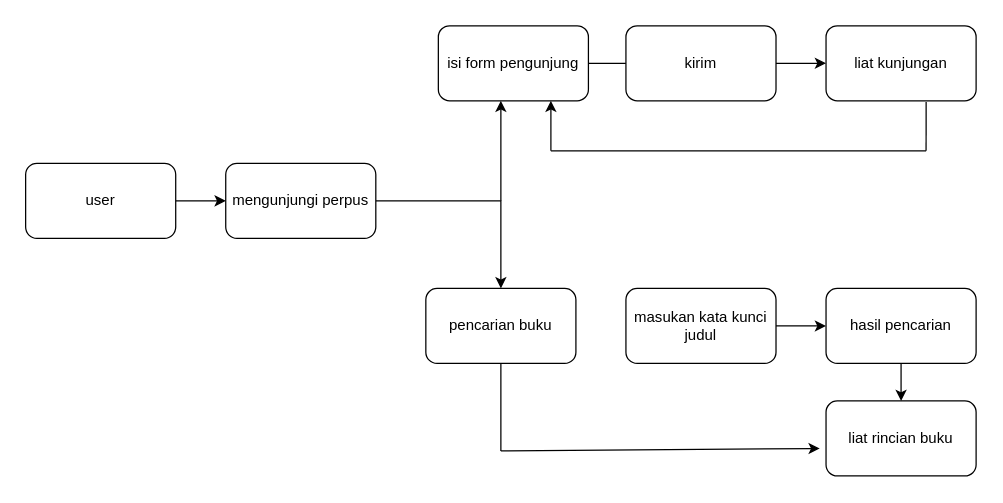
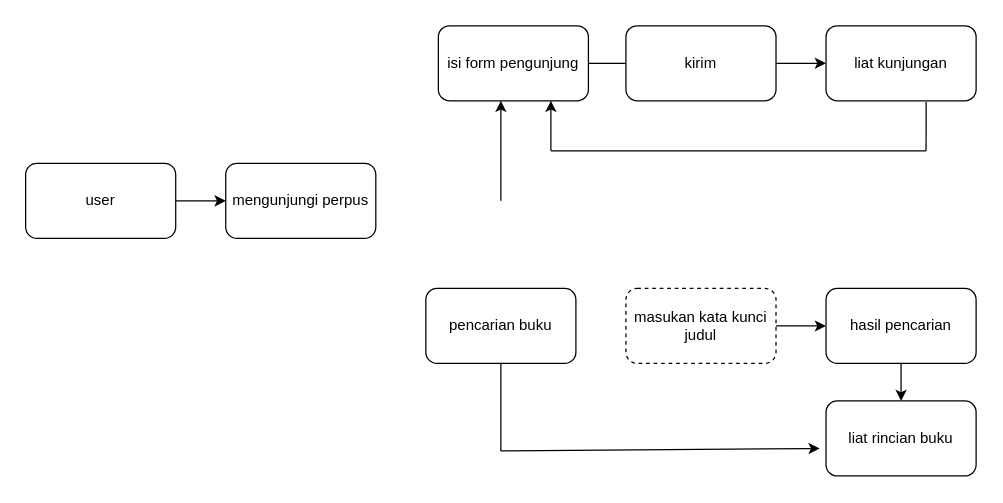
- <mxCell id="4" value="" style="edgeStyle=orthogonalEdgeStyle;rounded=0;orthogonalLoop=1;jettySize=auto;html=1;" edge="1" parent="1" source="5" target="11"><mxGeometry relative="1" as="geometry" /></mxCell>
- <mxCell id="13" value="masukan kata kunci judul" style="whiteSpace=wrap;html=1;rounded=1;" vertex="1" parent="1"><mxGeometry x="500" y="230" width="120" height="60" as="geometry" /></mxCell>
+ <mxCell id="13" value="masukan kata kunci judul" style="whiteSpace=wrap;html=1;rounded=1;dashed=1;" vertex="1" parent="1"><mxGeometry x="500" y="230" width="120" height="60" as="geometry" /></mxCell>
